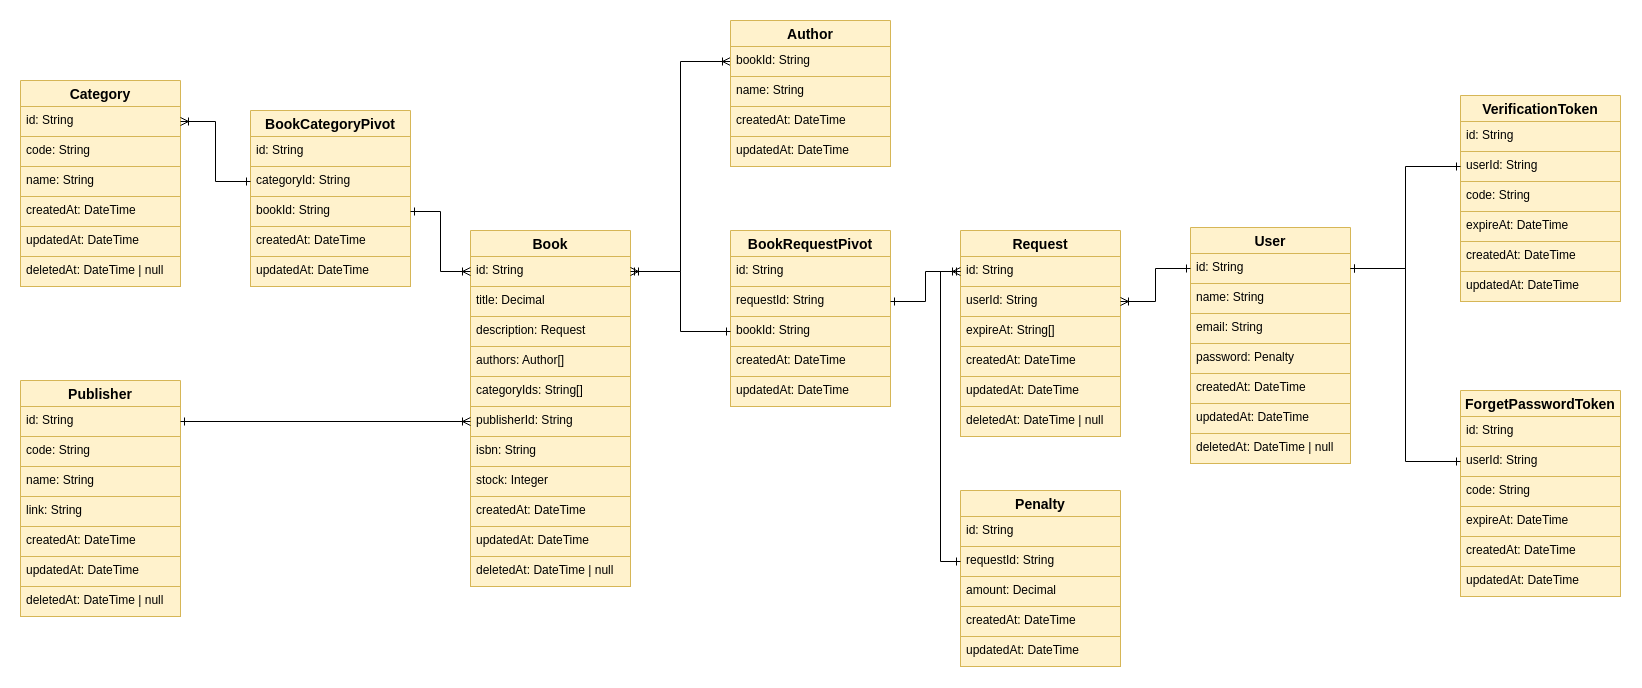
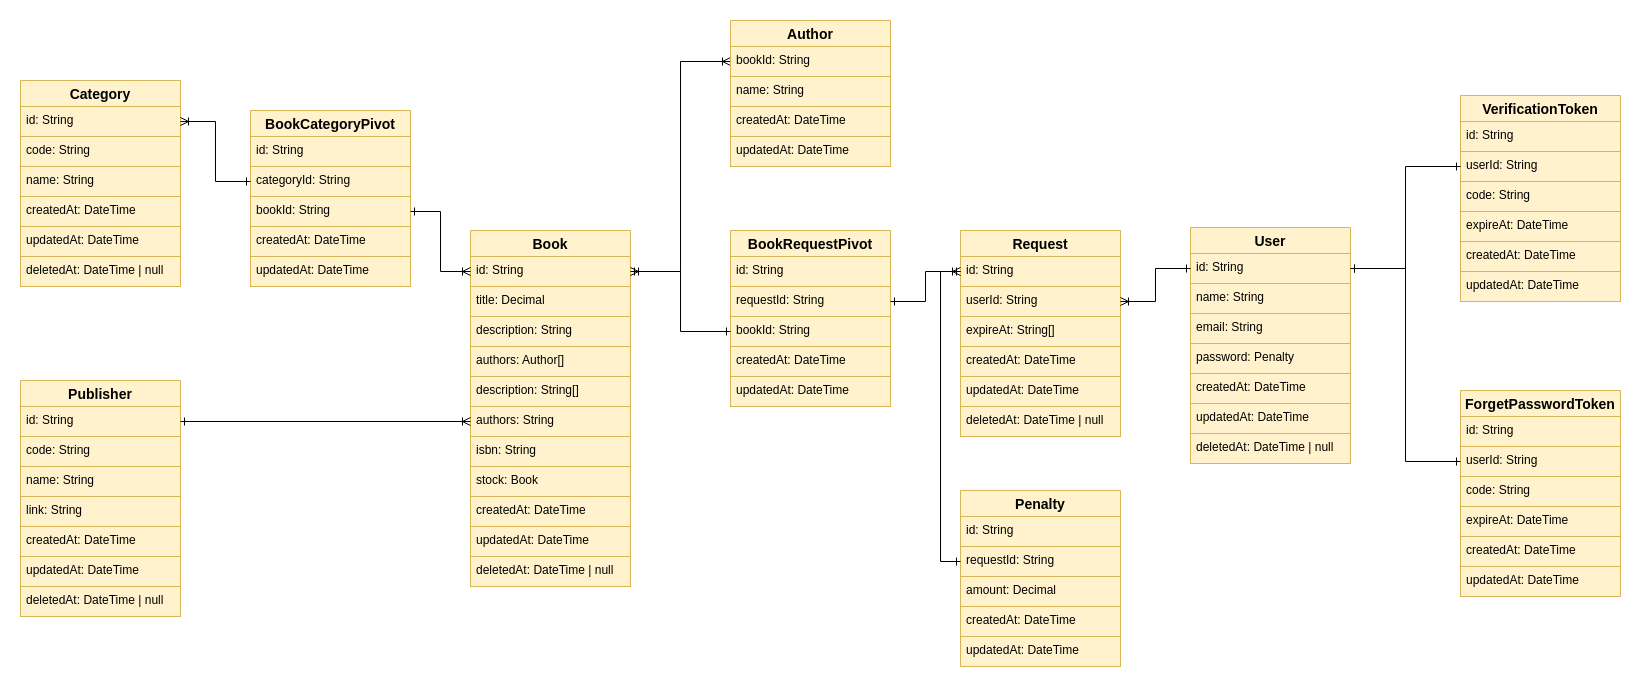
- <mxCell id="21" value="description: Request" style="text;strokeColor=#d6b656;fillColor=#fff2cc;spacingLeft=4;spacingRight=4;overflow=hidden;rotatable=0;points=[[0,0.5],[1,0.5]];portConstraint=eastwest;fontSize=12;" vertex="1" parent="18"><mxGeometry y="86" width="160" height="30" as="geometry" /></mxCell>
+ <mxCell id="21" value="description: String" style="text;strokeColor=#d6b656;fillColor=#fff2cc;spacingLeft=4;spacingRight=4;overflow=hidden;rotatable=0;points=[[0,0.5],[1,0.5]];portConstraint=eastwest;fontSize=12;" vertex="1" parent="18"><mxGeometry y="86" width="160" height="30" as="geometry" /></mxCell>
- <mxCell id="23" value="categoryIds: String[]" style="text;strokeColor=#d6b656;fillColor=#fff2cc;spacingLeft=4;spacingRight=4;overflow=hidden;rotatable=0;points=[[0,0.5],[1,0.5]];portConstraint=eastwest;fontSize=12;" vertex="1" parent="18"><mxGeometry y="146" width="160" height="30" as="geometry" /></mxCell>
+ <mxCell id="23" value="description: String[]" style="text;strokeColor=#d6b656;fillColor=#fff2cc;spacingLeft=4;spacingRight=4;overflow=hidden;rotatable=0;points=[[0,0.5],[1,0.5]];portConstraint=eastwest;fontSize=12;" vertex="1" parent="18"><mxGeometry y="146" width="160" height="30" as="geometry" /></mxCell>
- <mxCell id="24" value="publisherId: String" style="text;strokeColor=#d6b656;fillColor=#fff2cc;spacingLeft=4;spacingRight=4;overflow=hidden;rotatable=0;points=[[0,0.5],[1,0.5]];portConstraint=eastwest;fontSize=12;" vertex="1" parent="18"><mxGeometry y="176" width="160" height="30" as="geometry" /></mxCell>
+ <mxCell id="24" value="authors: String" style="text;strokeColor=#d6b656;fillColor=#fff2cc;spacingLeft=4;spacingRight=4;overflow=hidden;rotatable=0;points=[[0,0.5],[1,0.5]];portConstraint=eastwest;fontSize=12;" vertex="1" parent="18"><mxGeometry y="176" width="160" height="30" as="geometry" /></mxCell>
- <mxCell id="26" value="stock: Integer" style="text;strokeColor=#d6b656;fillColor=#fff2cc;spacingLeft=4;spacingRight=4;overflow=hidden;rotatable=0;points=[[0,0.5],[1,0.5]];portConstraint=eastwest;fontSize=12;" vertex="1" parent="18"><mxGeometry y="236" width="160" height="30" as="geometry" /></mxCell>
+ <mxCell id="26" value="stock: Book" style="text;strokeColor=#d6b656;fillColor=#fff2cc;spacingLeft=4;spacingRight=4;overflow=hidden;rotatable=0;points=[[0,0.5],[1,0.5]];portConstraint=eastwest;fontSize=12;" vertex="1" parent="18"><mxGeometry y="236" width="160" height="30" as="geometry" /></mxCell>
